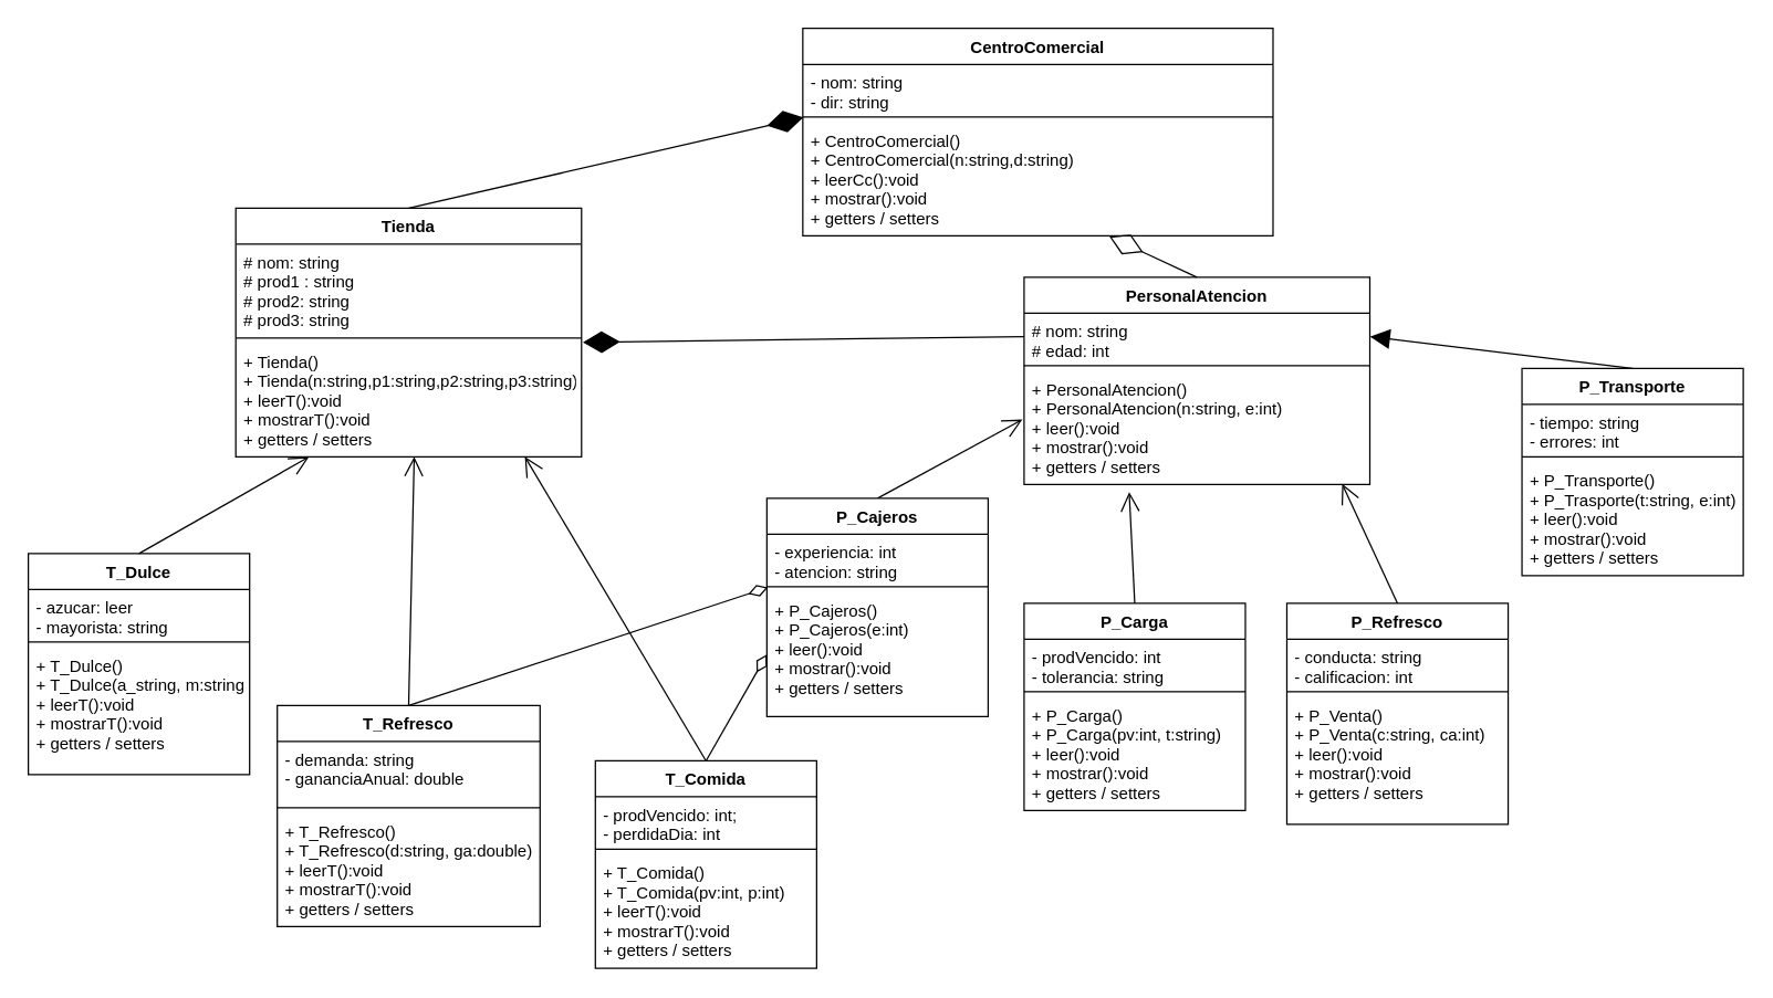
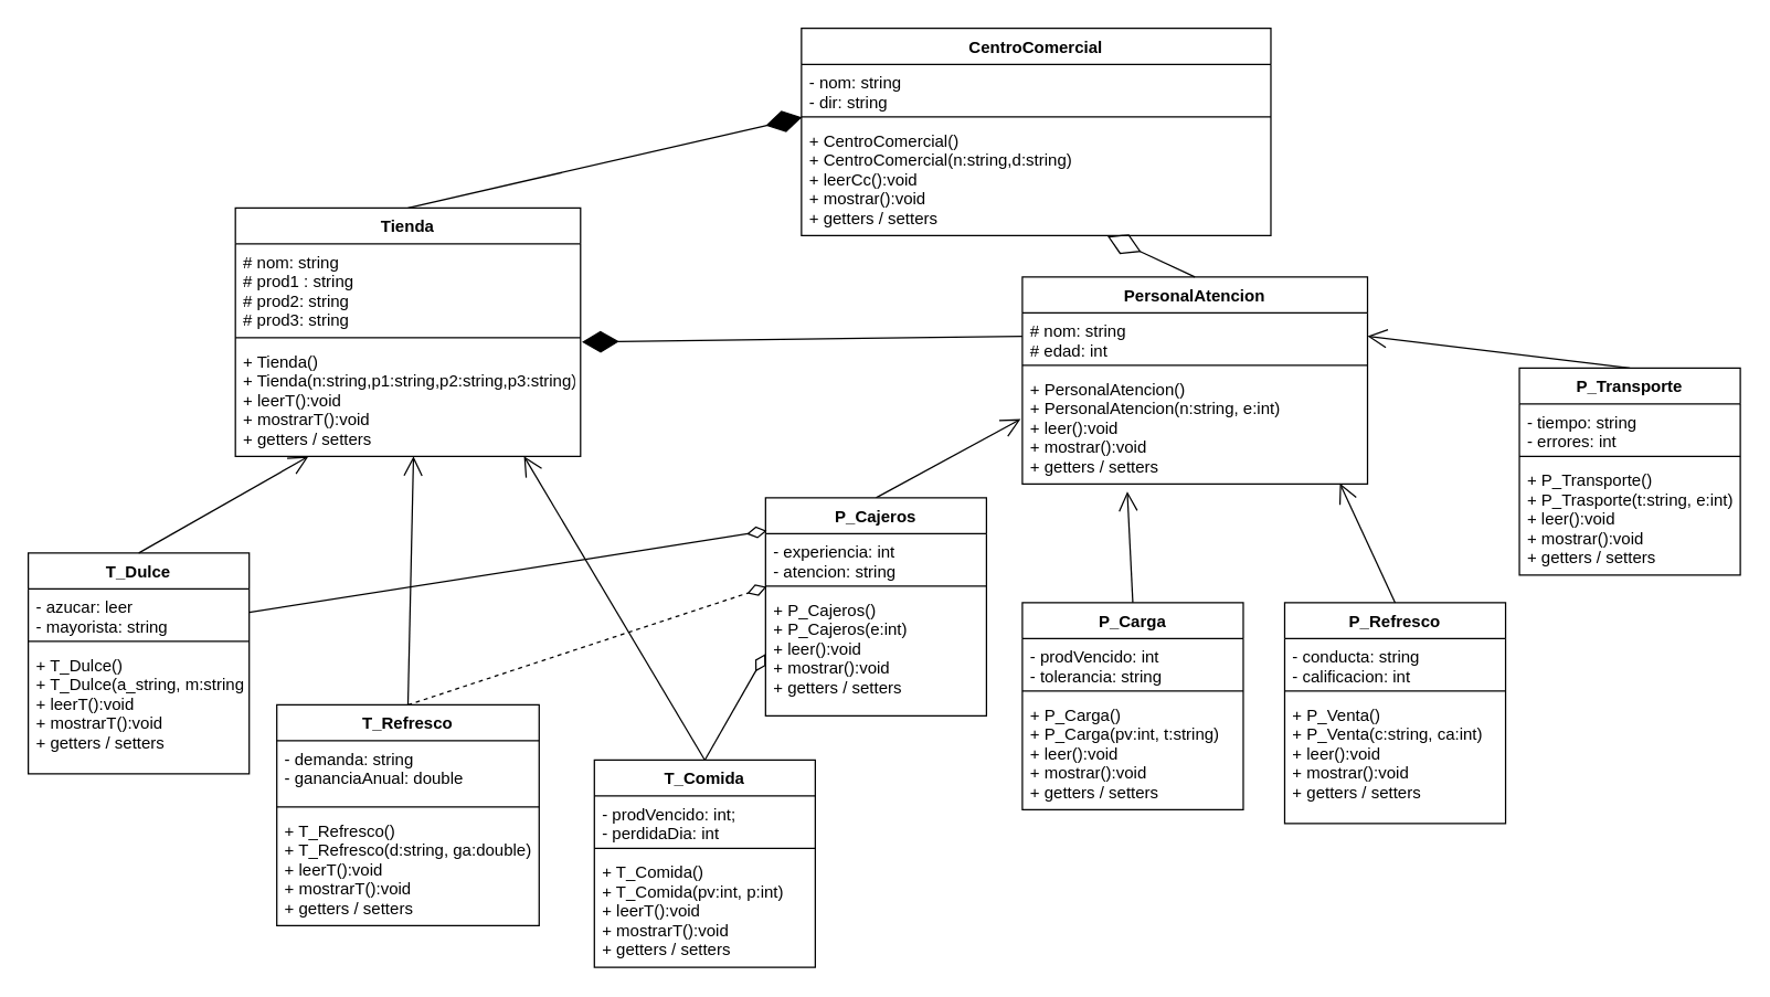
- <mxCell id="36" value="" style="endArrow=block;endFill=1;endSize=12;html=1;rounded=0;entryX=1;entryY=0.5;entryDx=0;entryDy=0;exitX=0.5;exitY=0;exitDx=0;exitDy=0;" edge="1" parent="1" source="32" target="3"><mxGeometry width="160" relative="1" as="geometry"><mxPoint x="900" y="440" as="sourcePoint" /><mxPoint x="940" y="140" as="targetPoint" /></mxGeometry></mxCell>
+ <mxCell id="36" value="" style="endArrow=open;endFill=1;endSize=12;html=1;rounded=0;entryX=1;entryY=0.5;entryDx=0;entryDy=0;exitX=0.5;exitY=0;exitDx=0;exitDy=0;" edge="1" parent="1" source="32" target="3"><mxGeometry width="160" relative="1" as="geometry"><mxPoint x="900" y="440" as="sourcePoint" /><mxPoint x="940" y="140" as="targetPoint" /></mxGeometry></mxCell>
+ <mxCell id="50" value="" style="endArrow=diamondThin;endFill=0;endSize=12;html=1;rounded=0;exitX=1;exitY=0.5;exitDx=0;exitDy=0;entryX=0.006;entryY=0.151;entryDx=0;entryDy=0;entryPerimeter=0;" edge="1" parent="1" source="46" target="28"><mxGeometry width="160" relative="1" as="geometry"><mxPoint x="320" y="370" as="sourcePoint" /><mxPoint x="550" y="380" as="targetPoint" /></mxGeometry></mxCell>
- <mxCell id="51" value="" style="endArrow=diamondThin;endFill=0;endSize=12;html=1;rounded=0;entryX=0.005;entryY=1.133;entryDx=0;entryDy=0;exitX=0.5;exitY=0;exitDx=0;exitDy=0;entryPerimeter=0;" edge="1" parent="1" source="41" target="29"><mxGeometry width="160" relative="1" as="geometry"><mxPoint x="320" y="370" as="sourcePoint" /><mxPoint x="480" y="370" as="targetPoint" /></mxGeometry></mxCell>
+ <mxCell id="51" value="" style="endArrow=diamondThin;endFill=0;endSize=12;html=1;rounded=0;entryX=0.005;entryY=1.133;entryDx=0;entryDy=0;exitX=0.5;exitY=0;exitDx=0;exitDy=0;entryPerimeter=0;dashed=1;" edge="1" parent="1" source="41" target="29"><mxGeometry width="160" relative="1" as="geometry"><mxPoint x="320" y="370" as="sourcePoint" /><mxPoint x="480" y="370" as="targetPoint" /></mxGeometry></mxCell>
